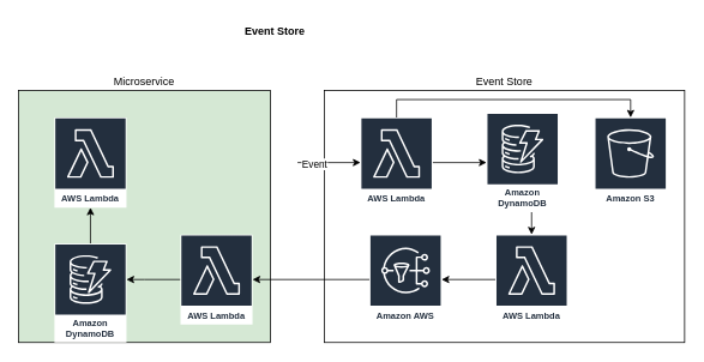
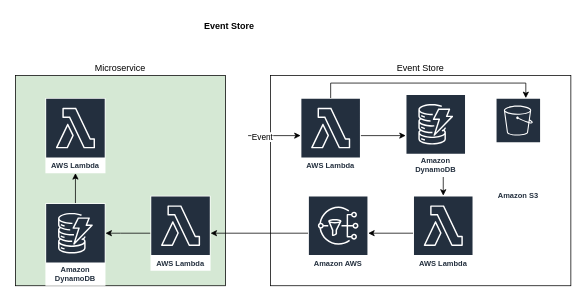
- <mxCell id="11" value="Amazon S3" style="sketch=0;outlineConnect=0;fontColor=#232F3E;gradientColor=none;strokeColor=#ffffff;fillColor=#232F3E;dashed=0;verticalLabelPosition=middle;verticalAlign=bottom;align=center;html=1;whiteSpace=wrap;fontSize=10;fontStyle=1;spacing=3;shape=mxgraph.aws4.productIcon;prIcon=mxgraph.aws4.s3;" vertex="1" parent="1"><mxGeometry x="660" y="130" width="80" height="100" as="geometry" /></mxCell>
+ <mxCell id="11" value="Amazon S3" style="sketch=0;outlineConnect=0;fontColor=#232F3E;gradientColor=none;strokeColor=#ffffff;fillColor=#232F3E;dashed=0;verticalLabelPosition=middle;verticalAlign=bottom;align=center;html=1;whiteSpace=wrap;fontSize=10;fontStyle=1;spacing=3;shape=mxgraph.aws4.productIcon;prIcon=mxgraph.aws4.s3;" vertex="1" parent="1"><mxGeometry x="660" y="130" width="60" height="140" as="geometry" /></mxCell>
